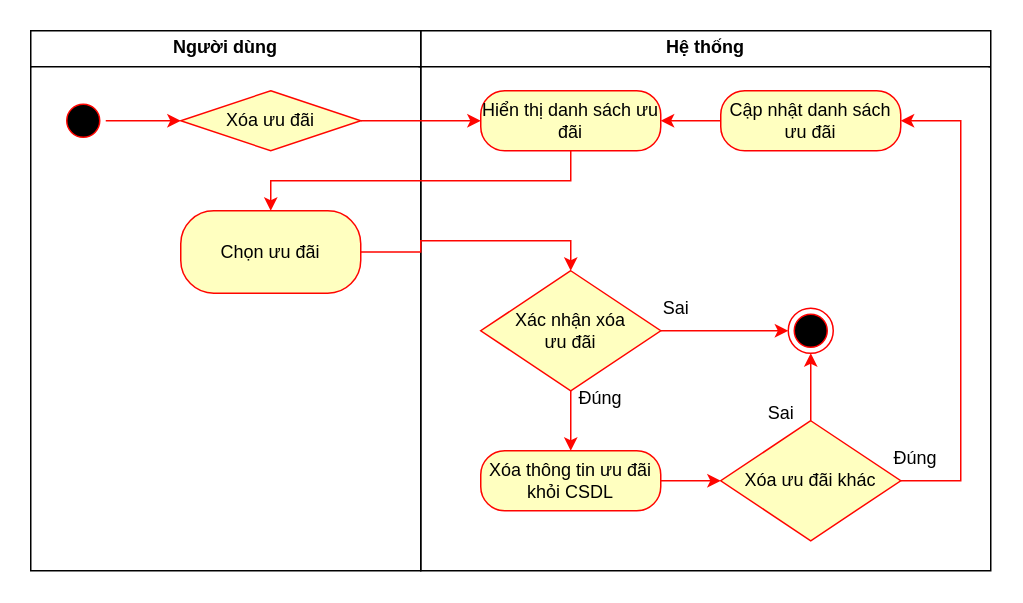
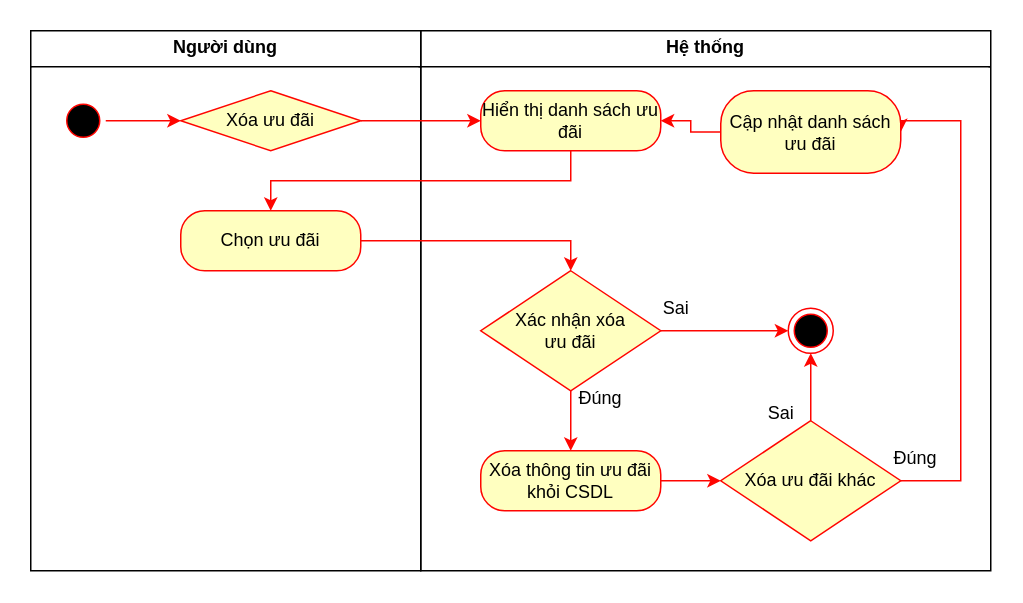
- <mxCell id="26" value="Cập nhật danh sách&lt;br&gt;ưu đãi" style="rounded=1;whiteSpace=wrap;html=1;arcSize=40;fontColor=#000000;fillColor=#ffffc0;strokeColor=#ff0000;" vertex="1" parent="1"><mxGeometry x="480" y="60" width="120" height="40" as="geometry" /></mxCell>
+ <mxCell id="26" value="Cập nhật danh sách&lt;br&gt;ưu đãi" style="rounded=1;whiteSpace=wrap;html=1;arcSize=40;fontColor=#000000;fillColor=#ffffc0;strokeColor=#ff0000;" vertex="1" parent="1"><mxGeometry x="480" y="60" width="120" height="55" as="geometry" /></mxCell>
- <mxCell id="10" value="Chọn ưu đãi" style="rounded=1;whiteSpace=wrap;html=1;arcSize=40;fontColor=#000000;fillColor=#ffffc0;strokeColor=#FF0500;" vertex="1" parent="1"><mxGeometry x="120" y="140" width="120" height="55" as="geometry" /></mxCell>
+ <mxCell id="10" value="Chọn ưu đãi" style="rounded=1;whiteSpace=wrap;html=1;arcSize=40;fontColor=#000000;fillColor=#ffffc0;strokeColor=#FF0500;" vertex="1" parent="1"><mxGeometry x="120" y="140" width="120" height="40" as="geometry" /></mxCell>
